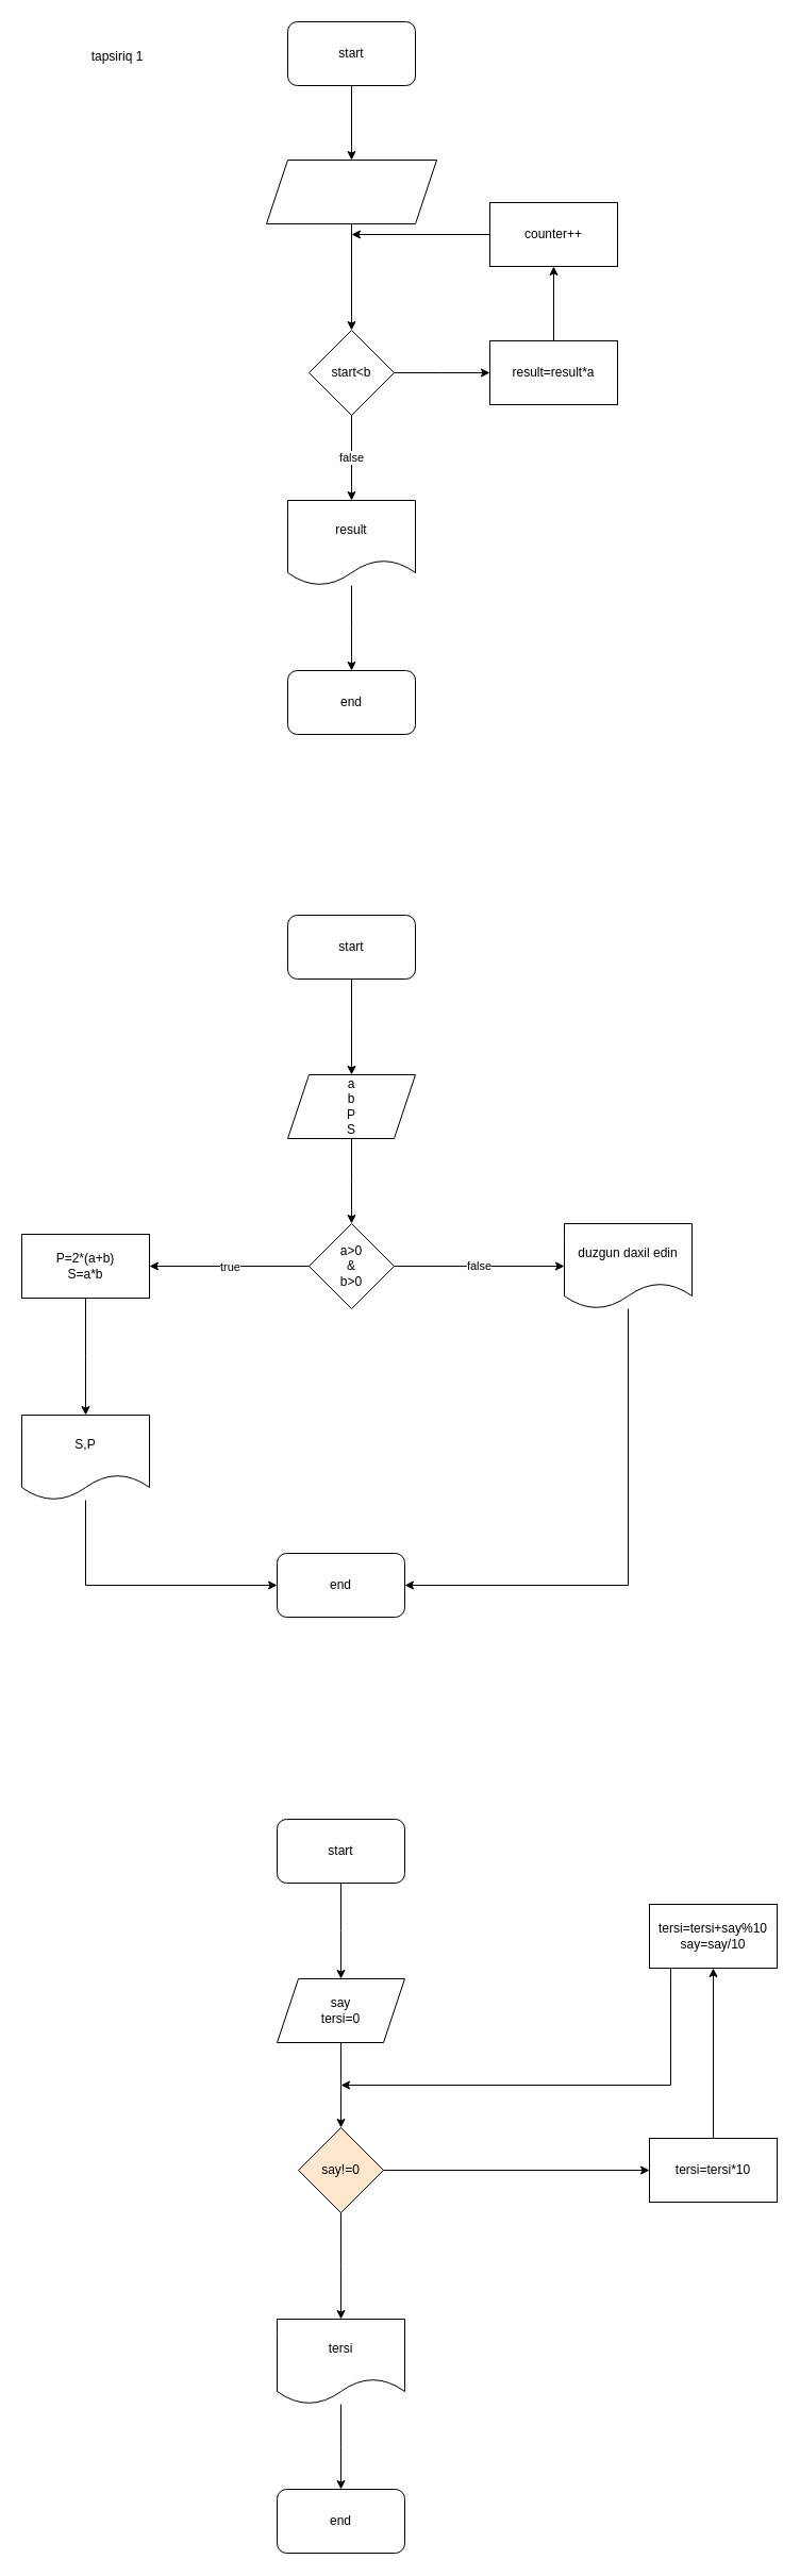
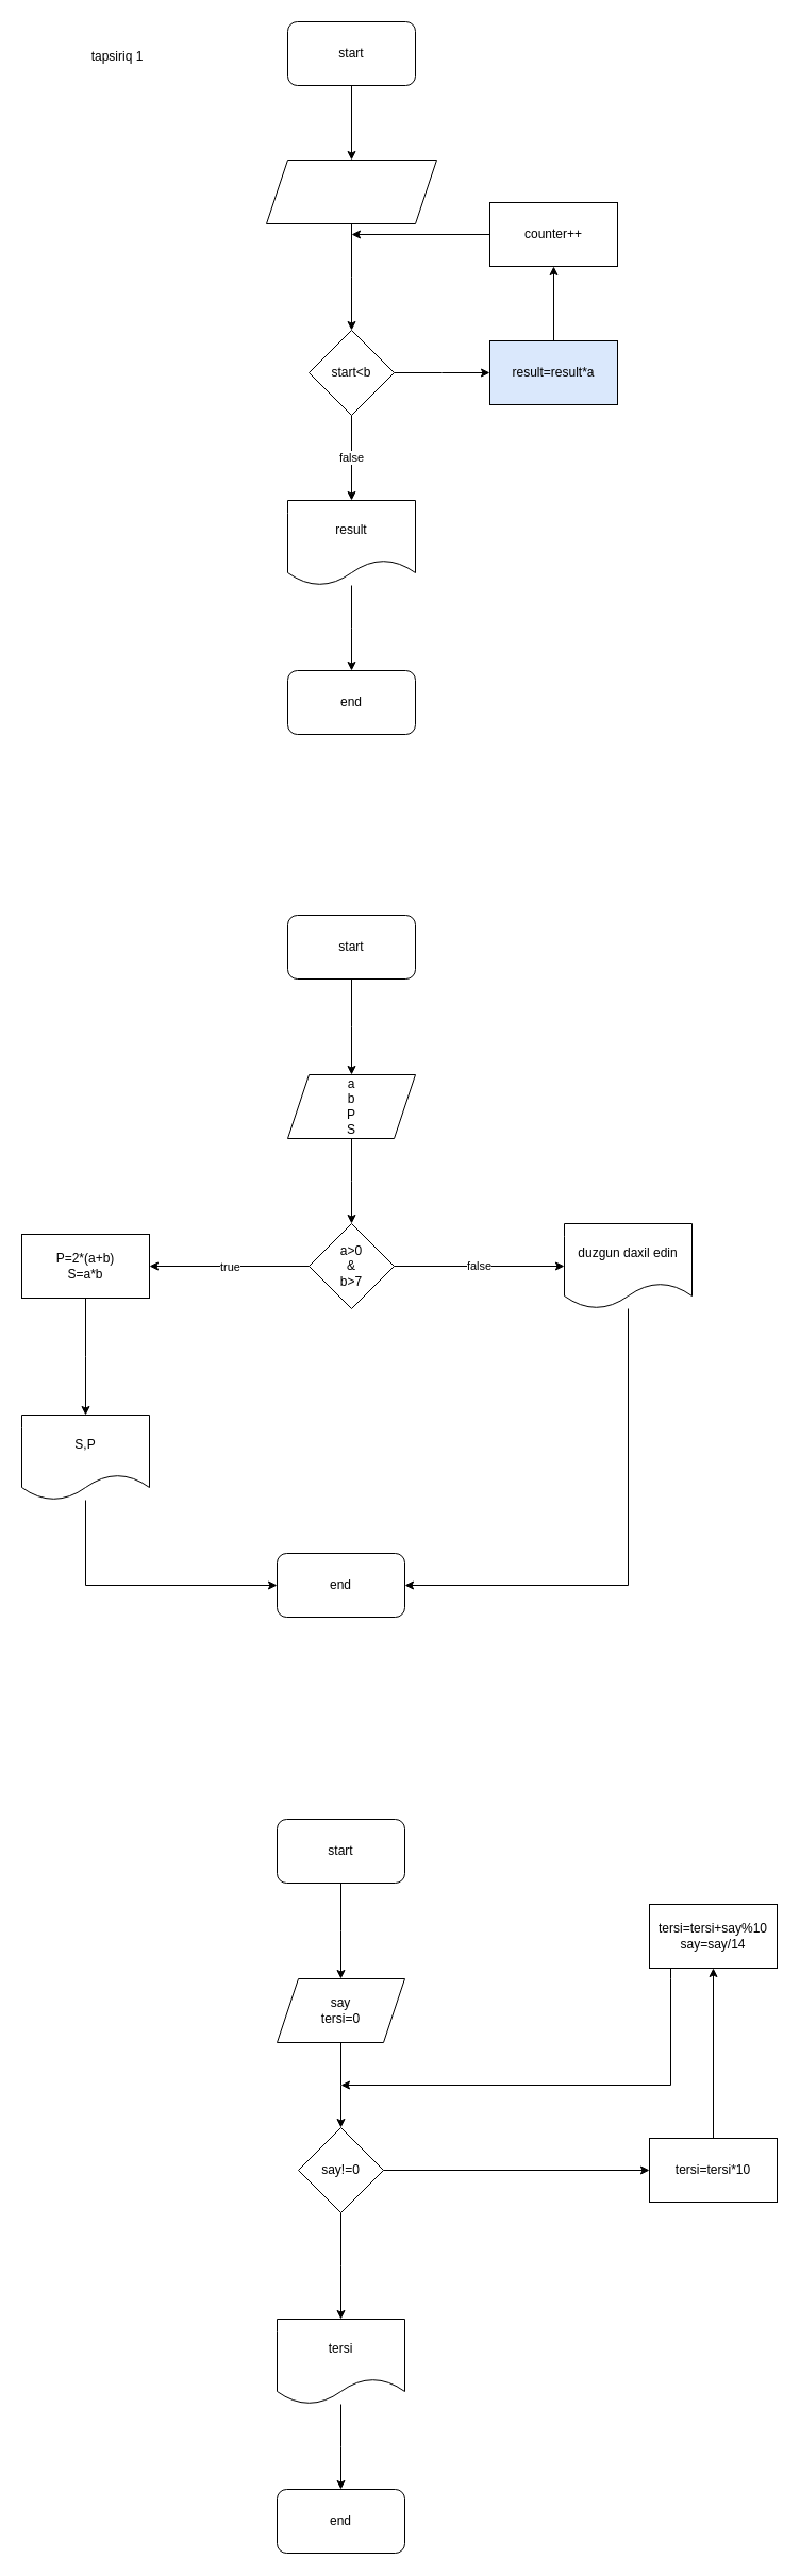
- <mxCell id="13" value="result=result*a" style="rounded=0;whiteSpace=wrap;html=1;" parent="1" vertex="1"><mxGeometry x="460" y="320" width="120" height="60" as="geometry" /></mxCell>
+ <mxCell id="13" value="result=result*a" style="rounded=0;whiteSpace=wrap;html=1;fillColor=#dae8fc;" parent="1" vertex="1"><mxGeometry x="460" y="320" width="120" height="60" as="geometry" /></mxCell>
- <mxCell id="23" value="a&amp;gt;0&lt;br&gt;&amp;amp;&lt;br&gt;b&amp;gt;0" style="rhombus;whiteSpace=wrap;html=1;strokeWidth=1;" parent="1" vertex="1"><mxGeometry x="290" y="1150" width="80" height="80" as="geometry" /></mxCell>
+ <mxCell id="23" value="a&amp;gt;0&lt;br&gt;&amp;amp;&lt;br&gt;b&amp;gt;7" style="rhombus;whiteSpace=wrap;html=1;strokeWidth=1;" parent="1" vertex="1"><mxGeometry x="290" y="1150" width="80" height="80" as="geometry" /></mxCell>
- <mxCell id="44" value="tersi=tersi+say%10&lt;br&gt;say=say/10" style="rounded=0;whiteSpace=wrap;html=1;strokeWidth=1;" parent="1" vertex="1"><mxGeometry x="610" y="1790" width="120" height="60" as="geometry" /></mxCell>
+ <mxCell id="44" value="tersi=tersi+say%10&lt;br&gt;say=say/14" style="rounded=0;whiteSpace=wrap;html=1;strokeWidth=1;" parent="1" vertex="1"><mxGeometry x="610" y="1790" width="120" height="60" as="geometry" /></mxCell>
- <mxCell id="37" value="say!=0" style="rhombus;whiteSpace=wrap;html=1;strokeWidth=1;fillColor=#ffe6cc;" parent="1" vertex="1"><mxGeometry x="280" y="2000" width="80" height="80" as="geometry" /></mxCell>
+ <mxCell id="37" value="say!=0" style="rhombus;whiteSpace=wrap;html=1;strokeWidth=1;" parent="1" vertex="1"><mxGeometry x="280" y="2000" width="80" height="80" as="geometry" /></mxCell>
